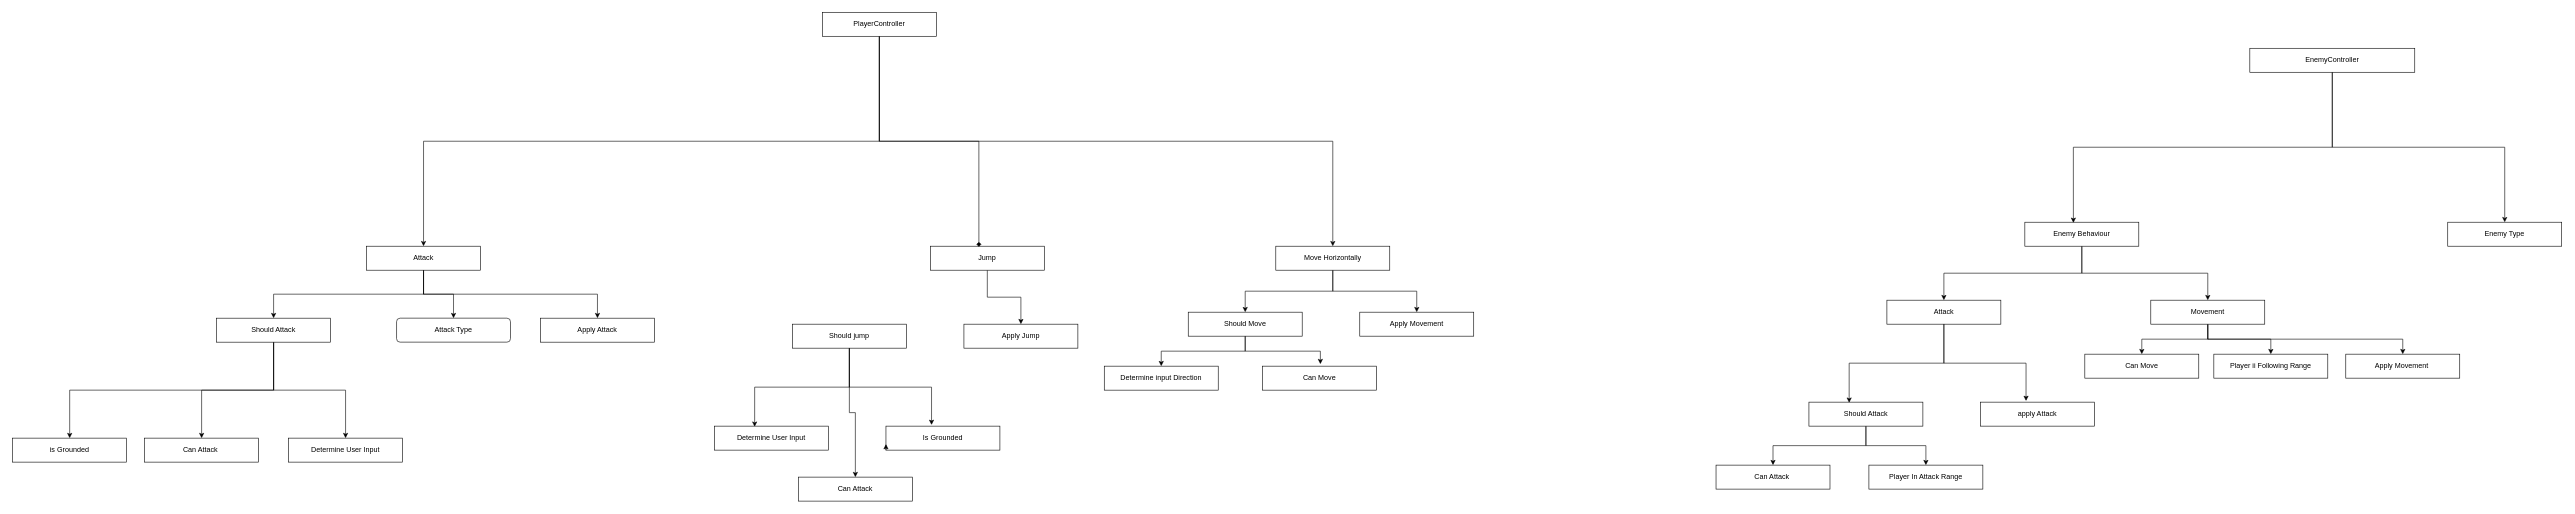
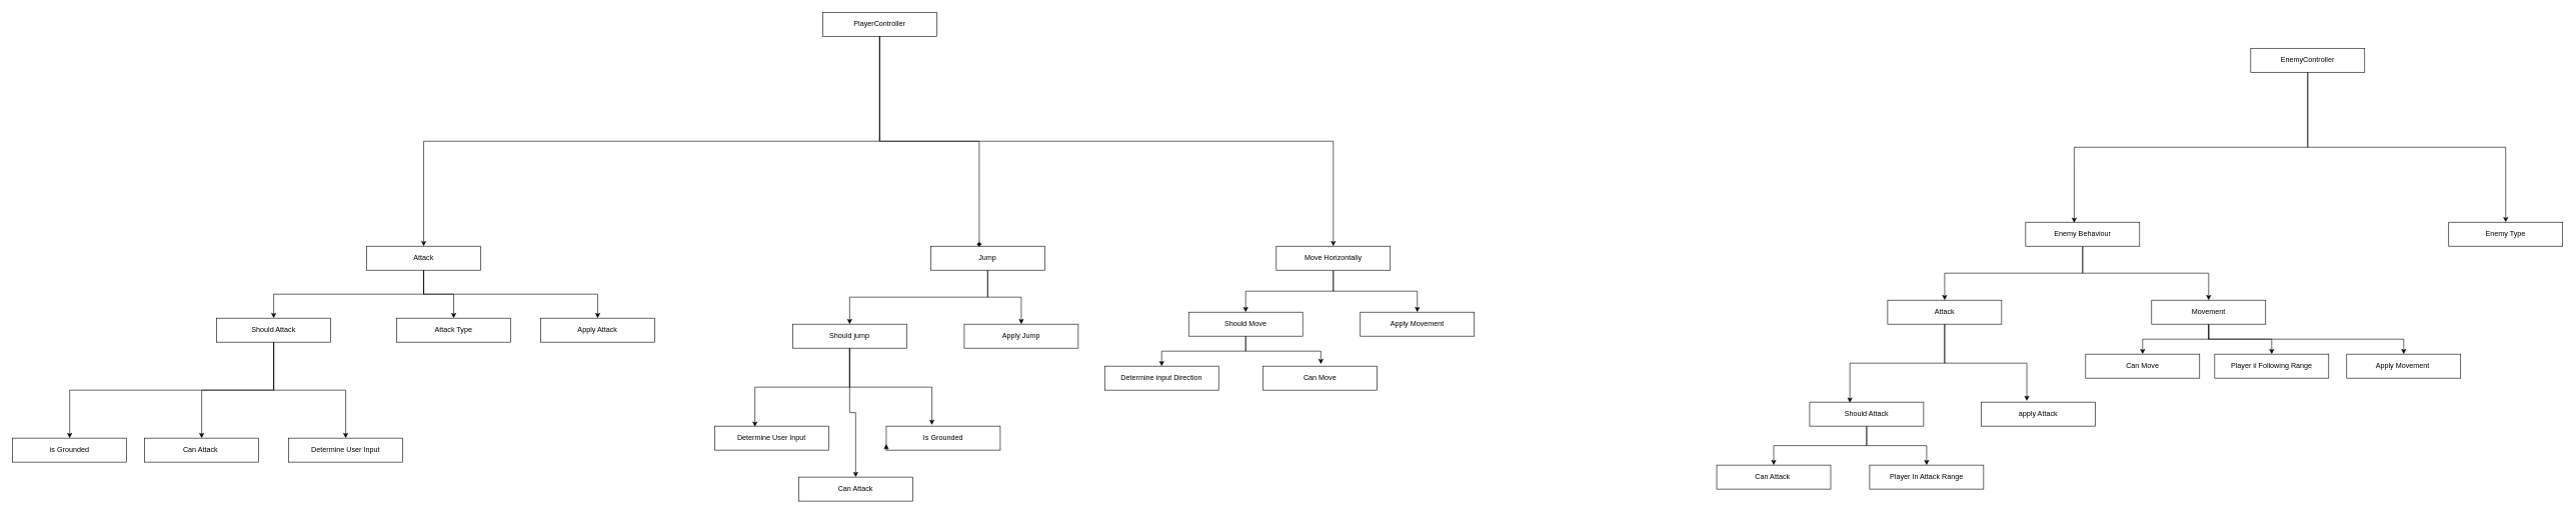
- <mxCell id="23" value="EnemyController" style="rounded=0;whiteSpace=wrap;html=1;" parent="1" vertex="1"><mxGeometry x="3750" y="80" width="275" height="40" as="geometry" /></mxCell>
+ <mxCell id="23" value="EnemyController" style="rounded=0;whiteSpace=wrap;html=1;" parent="1" vertex="1"><mxGeometry x="3750" y="80" width="190" height="40" as="geometry" /></mxCell>
+ <mxCell id="5" style="edgeStyle=orthogonalEdgeStyle;rounded=0;orthogonalLoop=1;jettySize=auto;html=1;exitX=0.5;exitY=1;exitDx=0;exitDy=0;entryX=0.5;entryY=0;entryDx=0;entryDy=0;" parent="1" source="7" target="16" edge="1"><mxGeometry relative="1" as="geometry" /></mxCell>
- <mxCell id="43" value="Attack Type" style="whiteSpace=wrap;html=1;rounded=1;" parent="1" vertex="1"><mxGeometry x="660" y="530" width="190" height="40" as="geometry" /></mxCell>
+ <mxCell id="43" value="Attack Type" style="rounded=0;whiteSpace=wrap;html=1;" parent="1" vertex="1"><mxGeometry x="660" y="530" width="190" height="40" as="geometry" /></mxCell>
